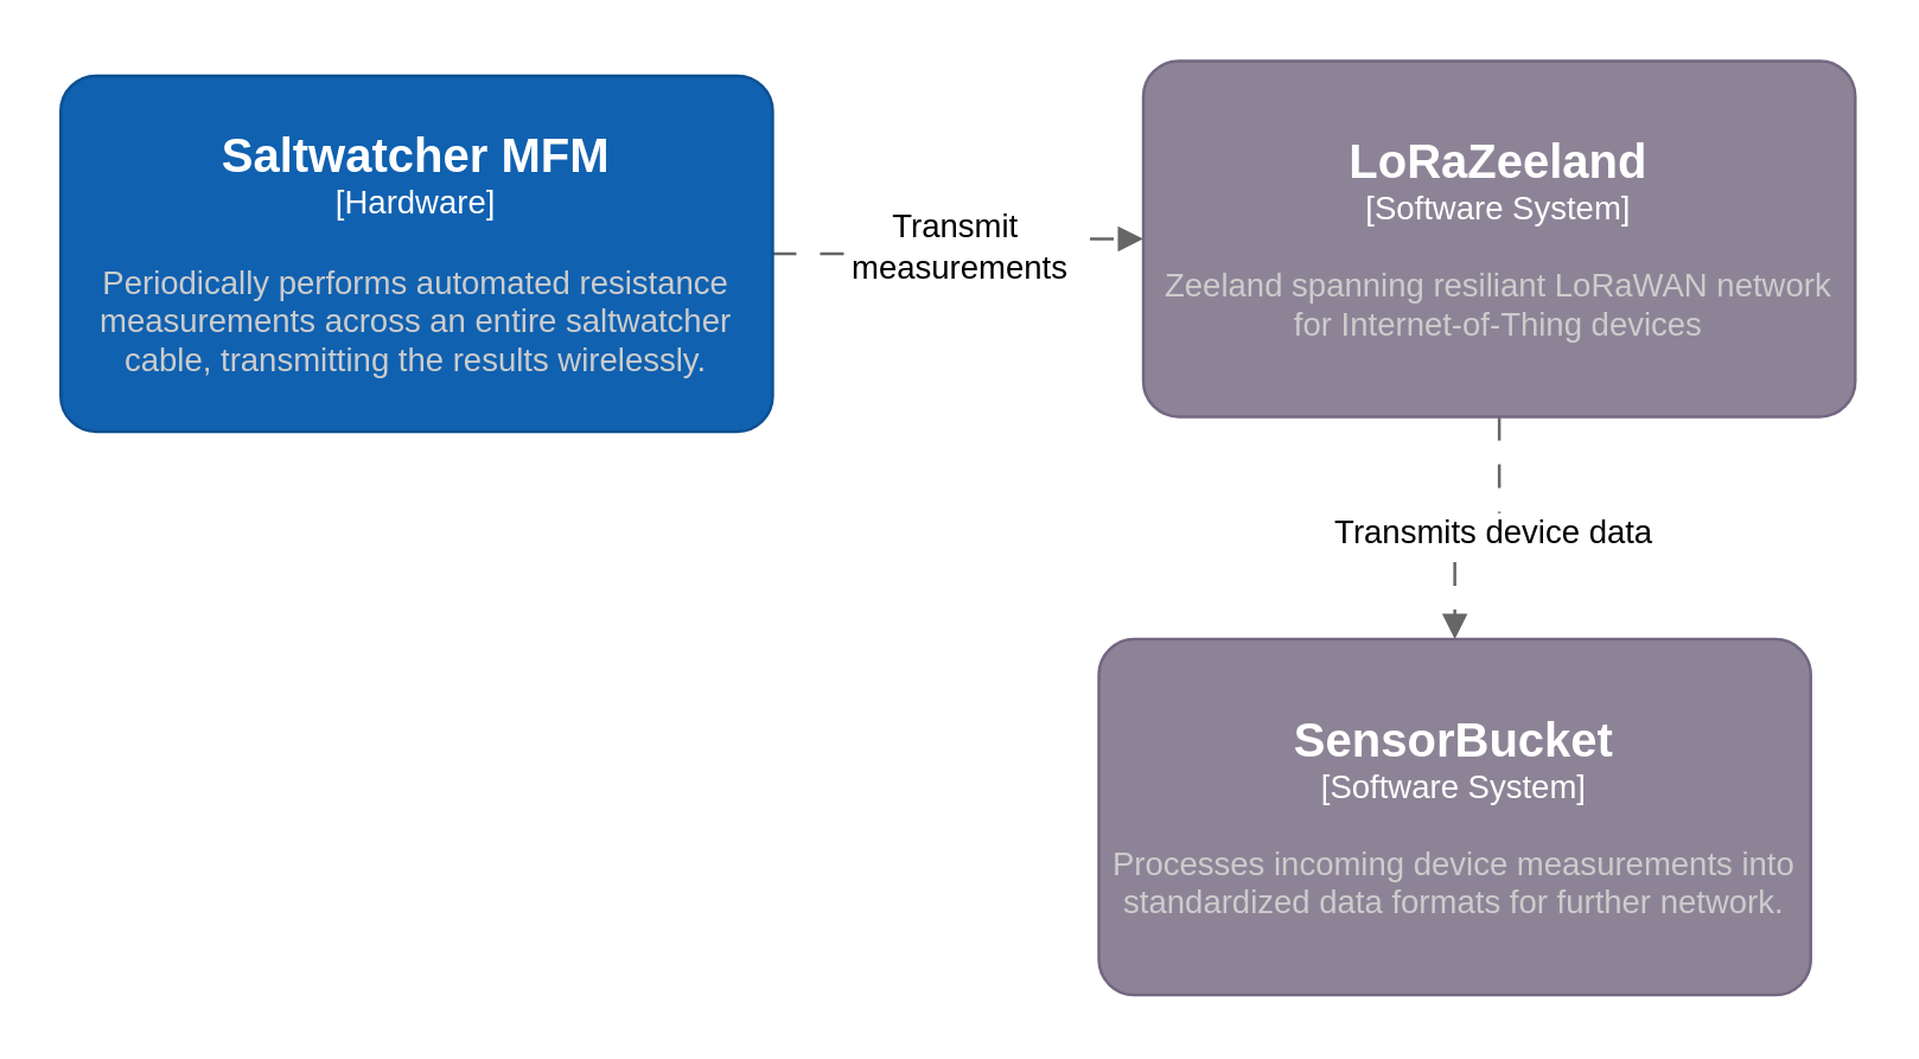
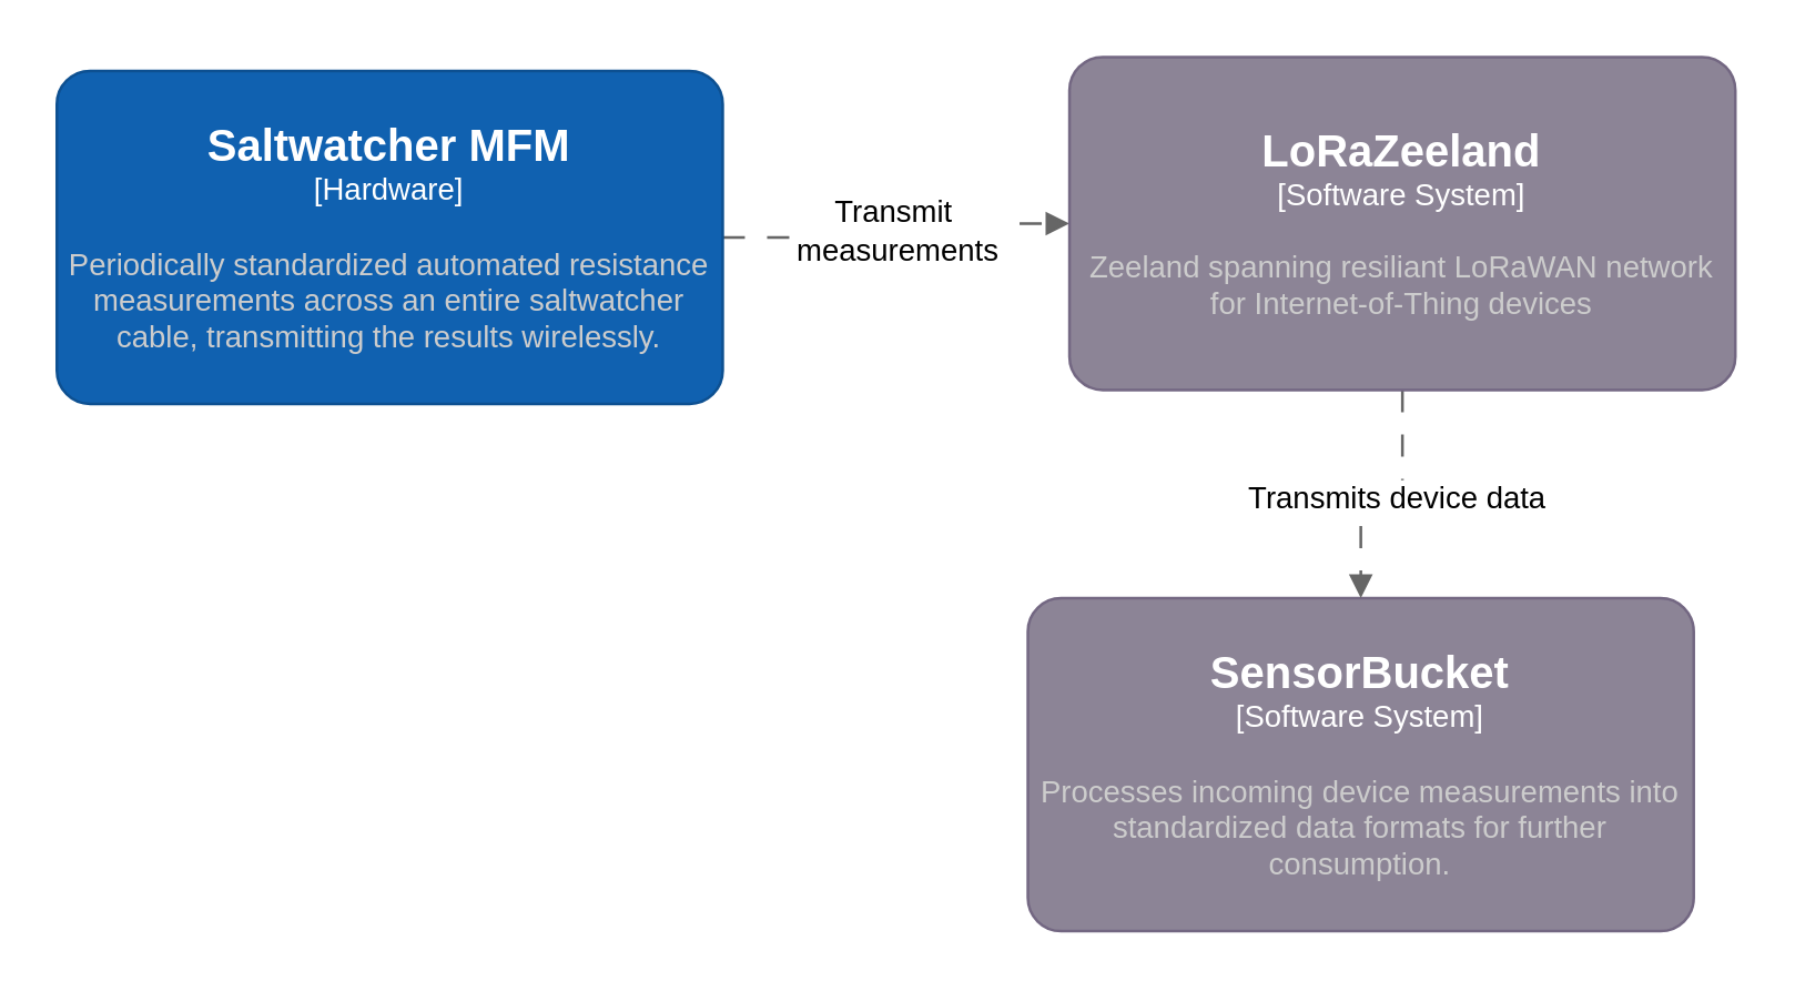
- <mxCell id="3" value="&lt;font style=&quot;font-size: 16px&quot;&gt;&lt;b&gt;Saltwatcher MFM&lt;/b&gt;&lt;/font&gt;&lt;div&gt;[Hardware]&lt;/div&gt;&lt;br&gt;&lt;div&gt;&lt;font style=&quot;font-size: 11px&quot;&gt;&lt;font color=&quot;#cccccc&quot;&gt;Periodically performs automated resistance measurements across an entire saltwatcher cable, transmitting the results wirelessly. &lt;/font&gt;&lt;/div&gt;" style="rounded=1;whiteSpace=wrap;html=1;labelBackgroundColor=none;fillColor=#1061B0;fontColor=#ffffff;align=center;arcSize=10;strokeColor=#0D5091;metaEdit=1;resizable=0;points=[[0.25,0,0],[0.5,0,0],[0.75,0,0],[1,0.25,0],[1,0.5,0],[1,0.75,0],[0.75,1,0],[0.5,1,0],[0.25,1,0],[0,0.75,0],[0,0.5,0],[0,0.25,0]];fontFamily=Helvetica;fontSize=11;" parent="1" vertex="1"><mxGeometry x="20" y="25" width="240" height="120" as="geometry" /></mxCell>
+ <mxCell id="3" value="&lt;font style=&quot;font-size: 16px&quot;&gt;&lt;b&gt;Saltwatcher MFM&lt;/b&gt;&lt;/font&gt;&lt;div&gt;[Hardware]&lt;/div&gt;&lt;br&gt;&lt;div&gt;&lt;font style=&quot;font-size: 11px&quot;&gt;&lt;font color=&quot;#cccccc&quot;&gt;Periodically standardized automated resistance measurements across an entire saltwatcher cable, transmitting the results wirelessly. &lt;/font&gt;&lt;/div&gt;" style="rounded=1;whiteSpace=wrap;html=1;labelBackgroundColor=none;fillColor=#1061B0;fontColor=#ffffff;align=center;arcSize=10;strokeColor=#0D5091;metaEdit=1;resizable=0;points=[[0.25,0,0],[0.5,0,0],[0.75,0,0],[1,0.25,0],[1,0.5,0],[1,0.75,0],[0.75,1,0],[0.5,1,0],[0.25,1,0],[0,0.75,0],[0,0.5,0],[0,0.25,0]];fontFamily=Helvetica;fontSize=11;" parent="1" vertex="1"><mxGeometry x="20" y="25" width="240" height="120" as="geometry" /></mxCell>
- <mxCell id="4" value="&lt;font style=&quot;font-size: 16px&quot;&gt;&lt;b&gt;SensorBucket&lt;/b&gt;&lt;/font&gt;&lt;div&gt;[Software System]&lt;/div&gt;&lt;br&gt;&lt;div&gt;&lt;font style=&quot;font-size: 11px&quot;&gt;&lt;font color=&quot;#cccccc&quot;&gt;Processes incoming device measurements into standardized data formats for further network.&lt;/font&gt;&lt;/div&gt;" style="rounded=1;whiteSpace=wrap;html=1;labelBackgroundColor=none;fillColor=#8C8496;fontColor=#ffffff;align=center;arcSize=10;strokeColor=#736782;metaEdit=1;resizable=0;points=[[0.25,0,0],[0.5,0,0],[0.75,0,0],[1,0.25,0],[1,0.5,0],[1,0.75,0],[0.75,1,0],[0.5,1,0],[0.25,1,0],[0,0.75,0],[0,0.5,0],[0,0.25,0]];fontFamily=Helvetica;fontSize=11;" parent="1" vertex="1"><mxGeometry x="370" y="215" width="240" height="120" as="geometry" /></mxCell>
+ <mxCell id="4" value="&lt;font style=&quot;font-size: 16px&quot;&gt;&lt;b&gt;SensorBucket&lt;/b&gt;&lt;/font&gt;&lt;div&gt;[Software System]&lt;/div&gt;&lt;br&gt;&lt;div&gt;&lt;font style=&quot;font-size: 11px&quot;&gt;&lt;font color=&quot;#cccccc&quot;&gt;Processes incoming device measurements into standardized data formats for further consumption.&lt;/font&gt;&lt;/div&gt;" style="rounded=1;whiteSpace=wrap;html=1;labelBackgroundColor=none;fillColor=#8C8496;fontColor=#ffffff;align=center;arcSize=10;strokeColor=#736782;metaEdit=1;resizable=0;points=[[0.25,0,0],[0.5,0,0],[0.75,0,0],[1,0.25,0],[1,0.5,0],[1,0.75,0],[0.75,1,0],[0.5,1,0],[0.25,1,0],[0,0.75,0],[0,0.5,0],[0,0.25,0]];fontFamily=Helvetica;fontSize=11;" parent="1" vertex="1"><mxGeometry x="370" y="215" width="240" height="120" as="geometry" /></mxCell>
